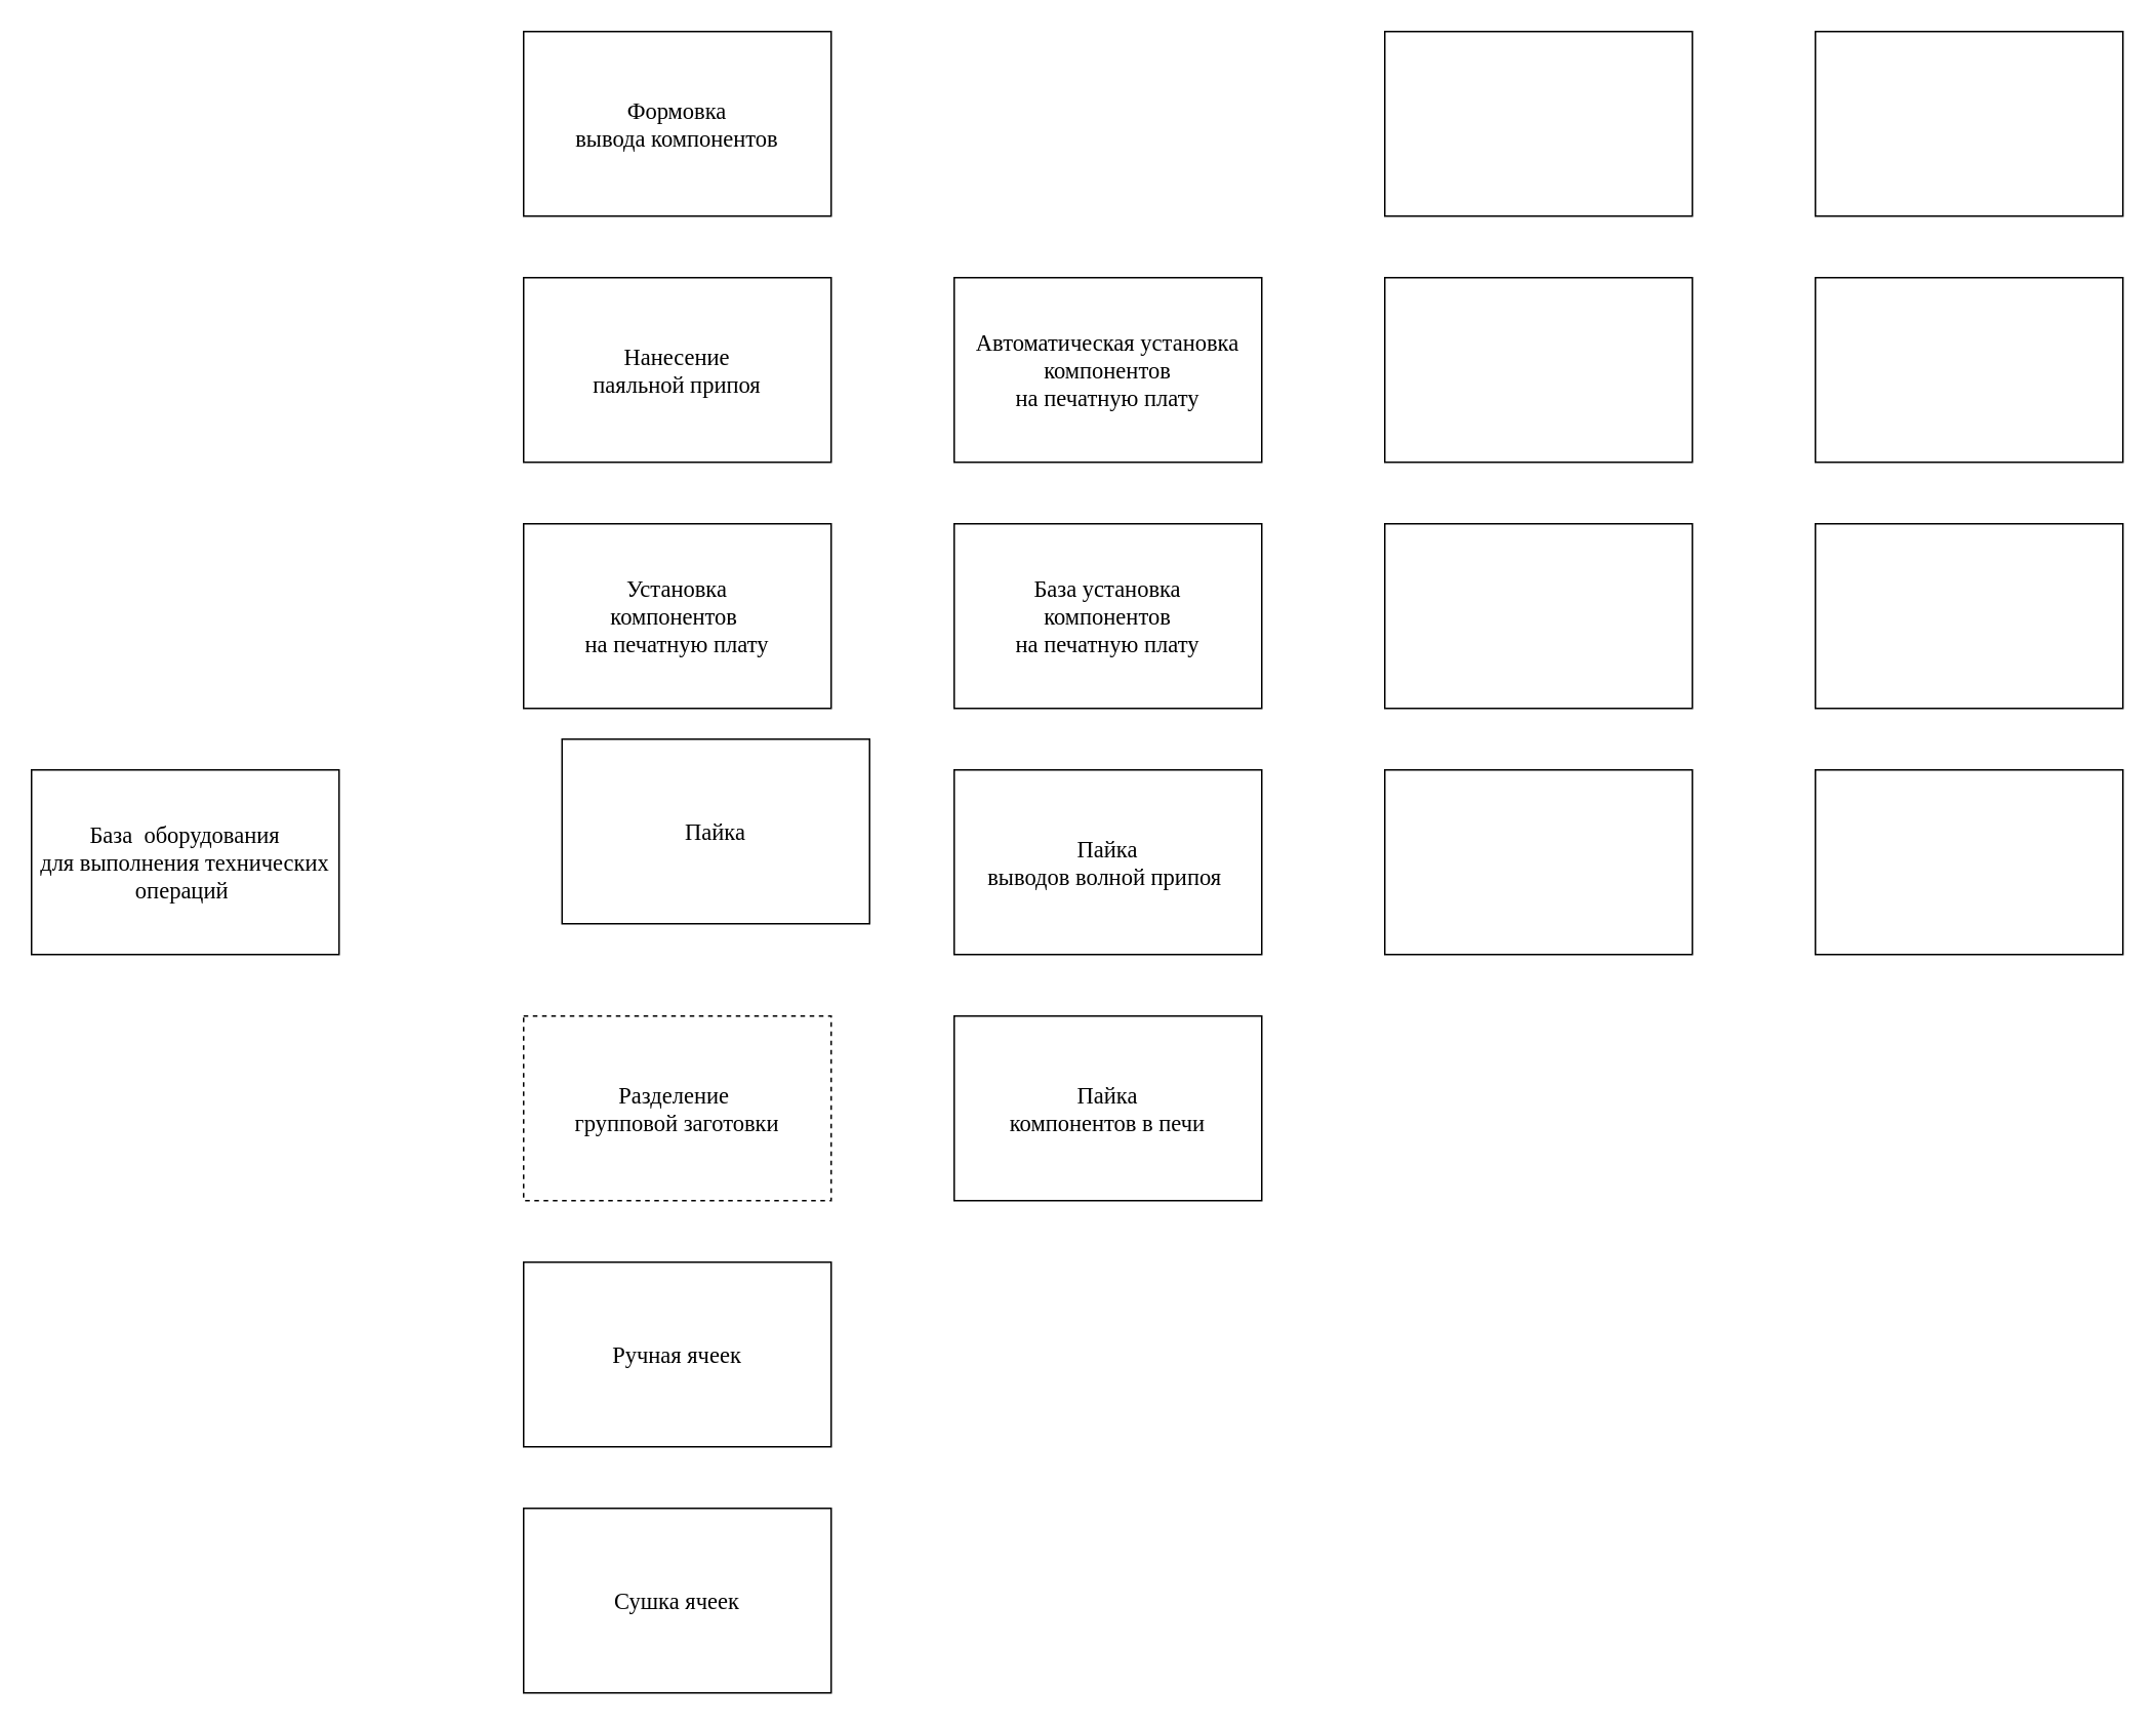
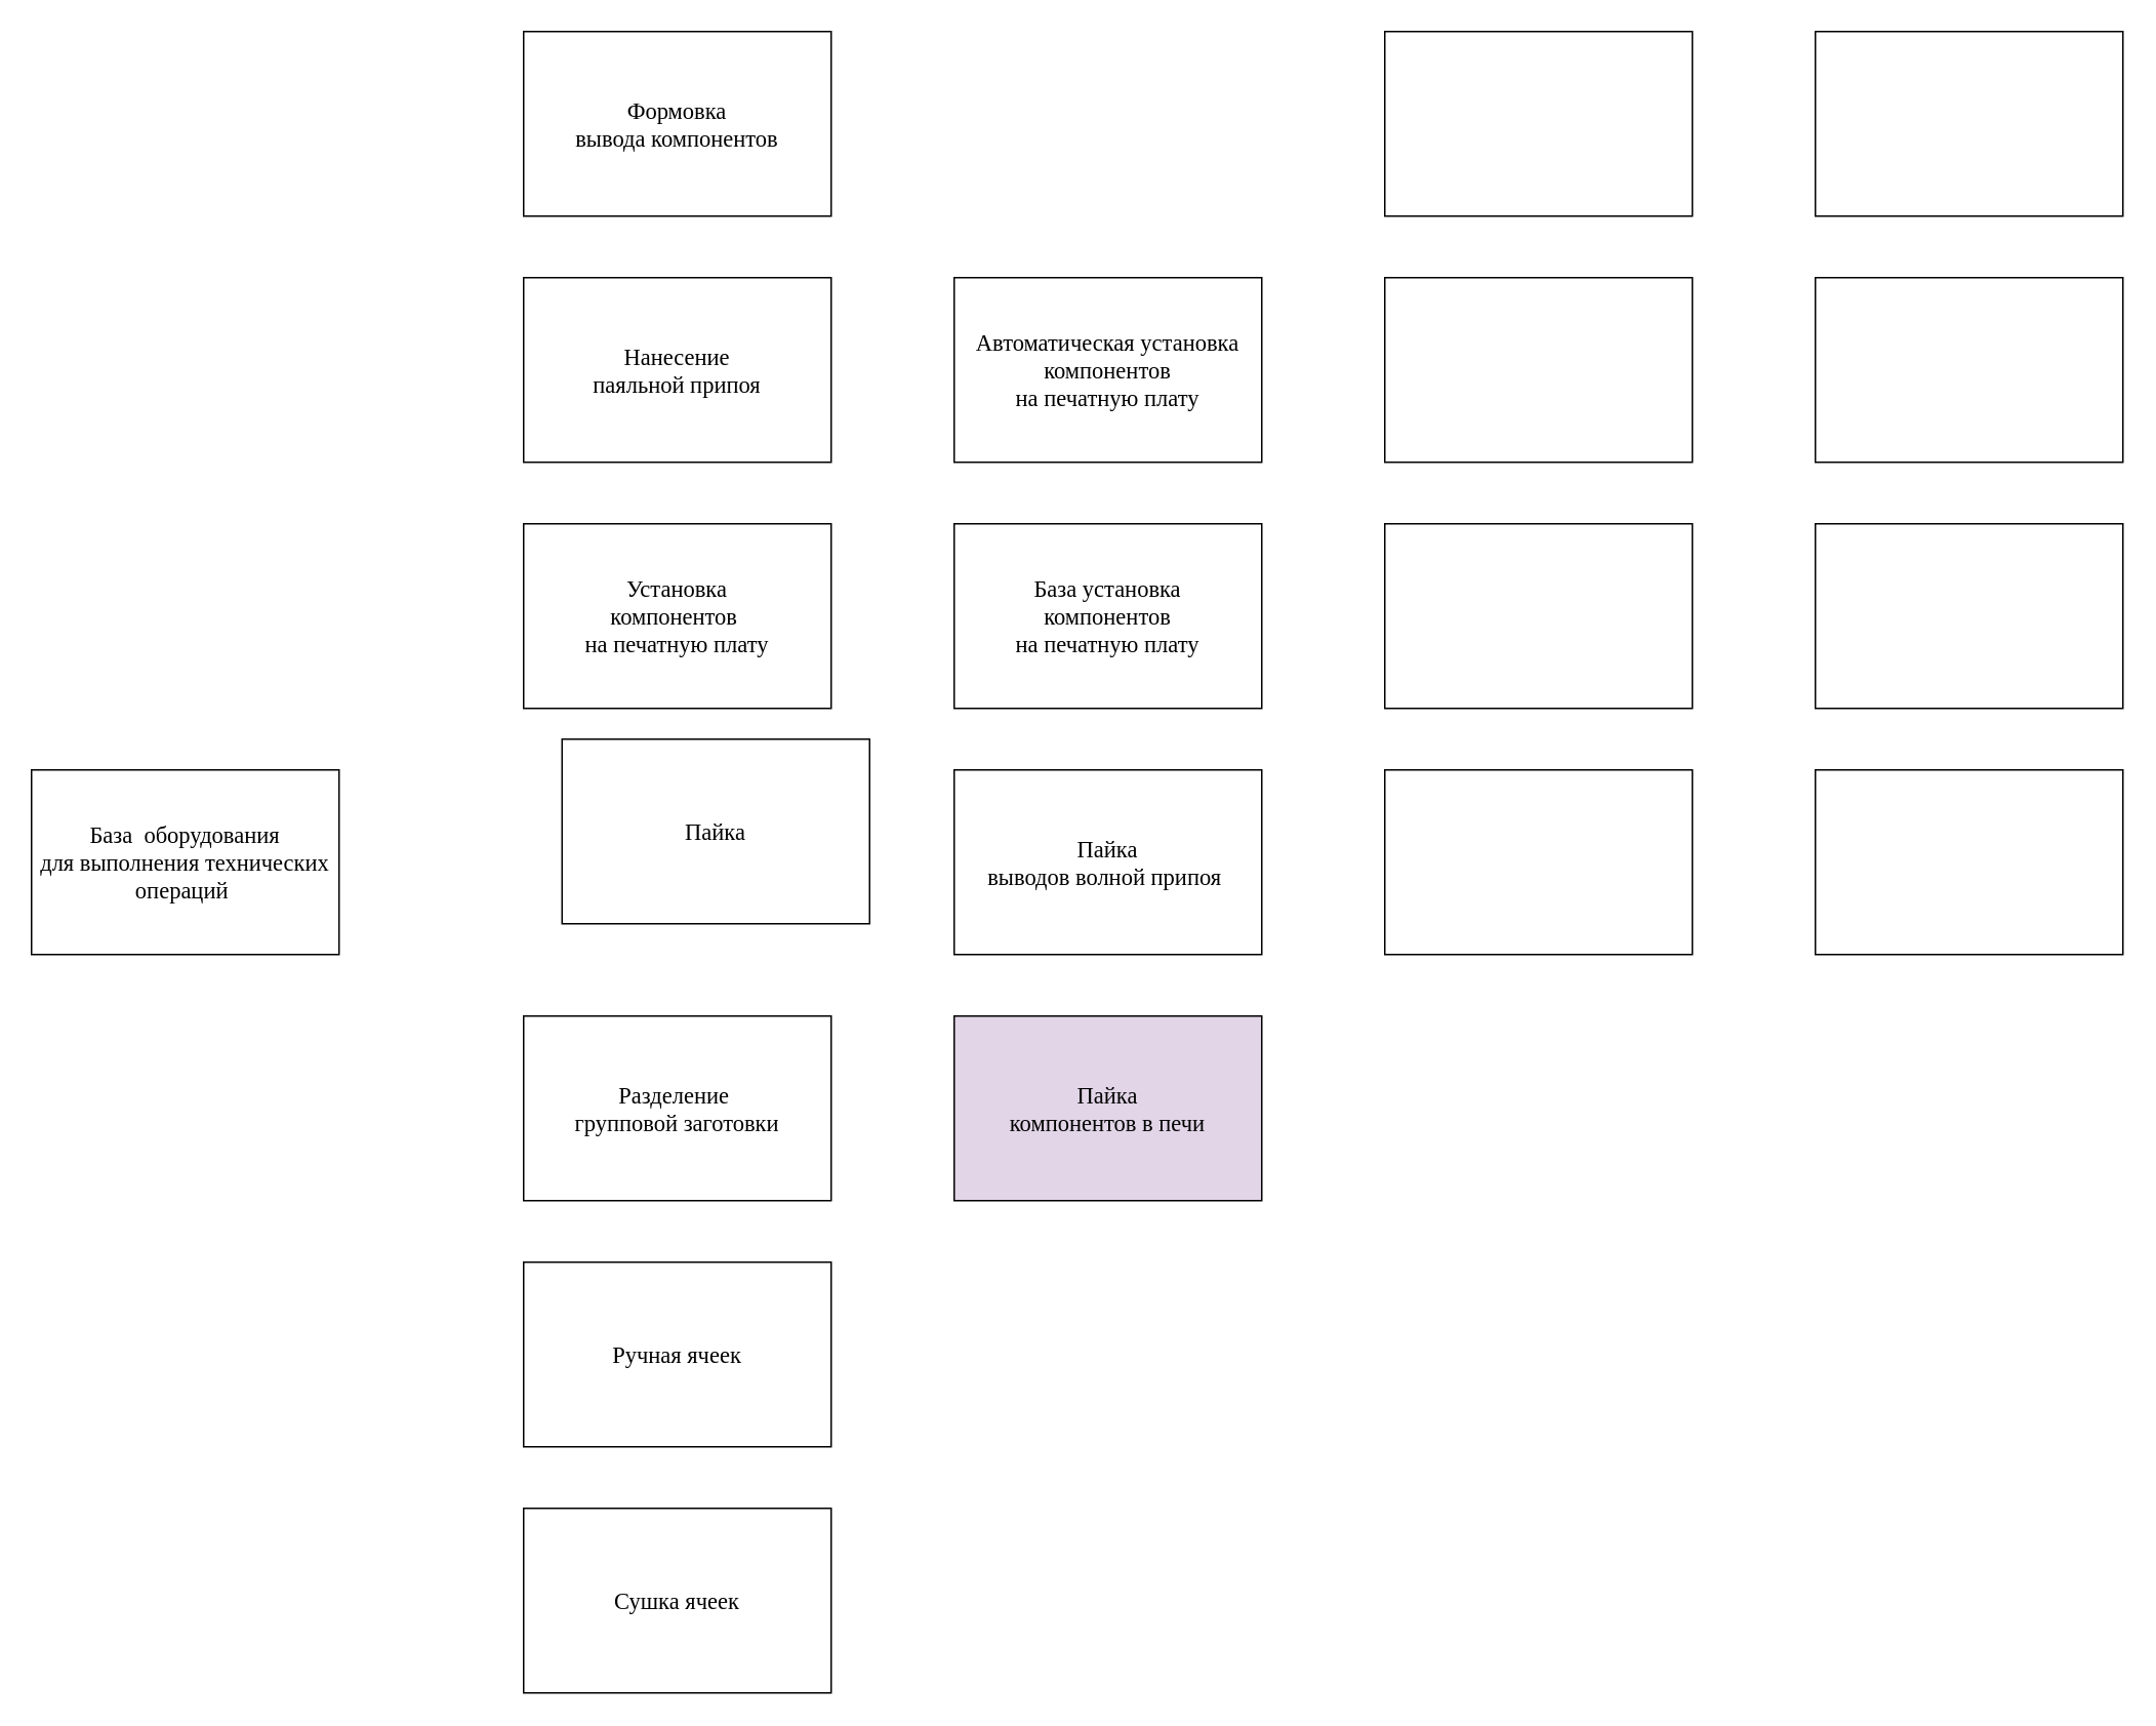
- <mxCell id="7" value="Разделение&amp;nbsp;&lt;br&gt;групповой заготовки" style="rounded=0;whiteSpace=wrap;html=1;fontFamily=Tahoma;fontSize=15;dashed=1;" vertex="1" parent="1"><mxGeometry x="340" y="660" width="200" height="120" as="geometry" /></mxCell>
+ <mxCell id="7" value="Разделение&amp;nbsp;&lt;br&gt;групповой заготовки" style="rounded=0;whiteSpace=wrap;html=1;fontFamily=Tahoma;fontSize=15;" vertex="1" parent="1"><mxGeometry x="340" y="660" width="200" height="120" as="geometry" /></mxCell>
- <mxCell id="13" value="Пайка&lt;br&gt;компонентов в печи" style="rounded=0;whiteSpace=wrap;html=1;fontFamily=Tahoma;fontSize=15;" vertex="1" parent="1"><mxGeometry x="620" y="660" width="200" height="120" as="geometry" /></mxCell>
+ <mxCell id="13" value="Пайка&lt;br&gt;компонентов в печи" style="rounded=0;whiteSpace=wrap;html=1;fontFamily=Tahoma;fontSize=15;fillColor=#e1d5e7;" vertex="1" parent="1"><mxGeometry x="620" y="660" width="200" height="120" as="geometry" /></mxCell>
